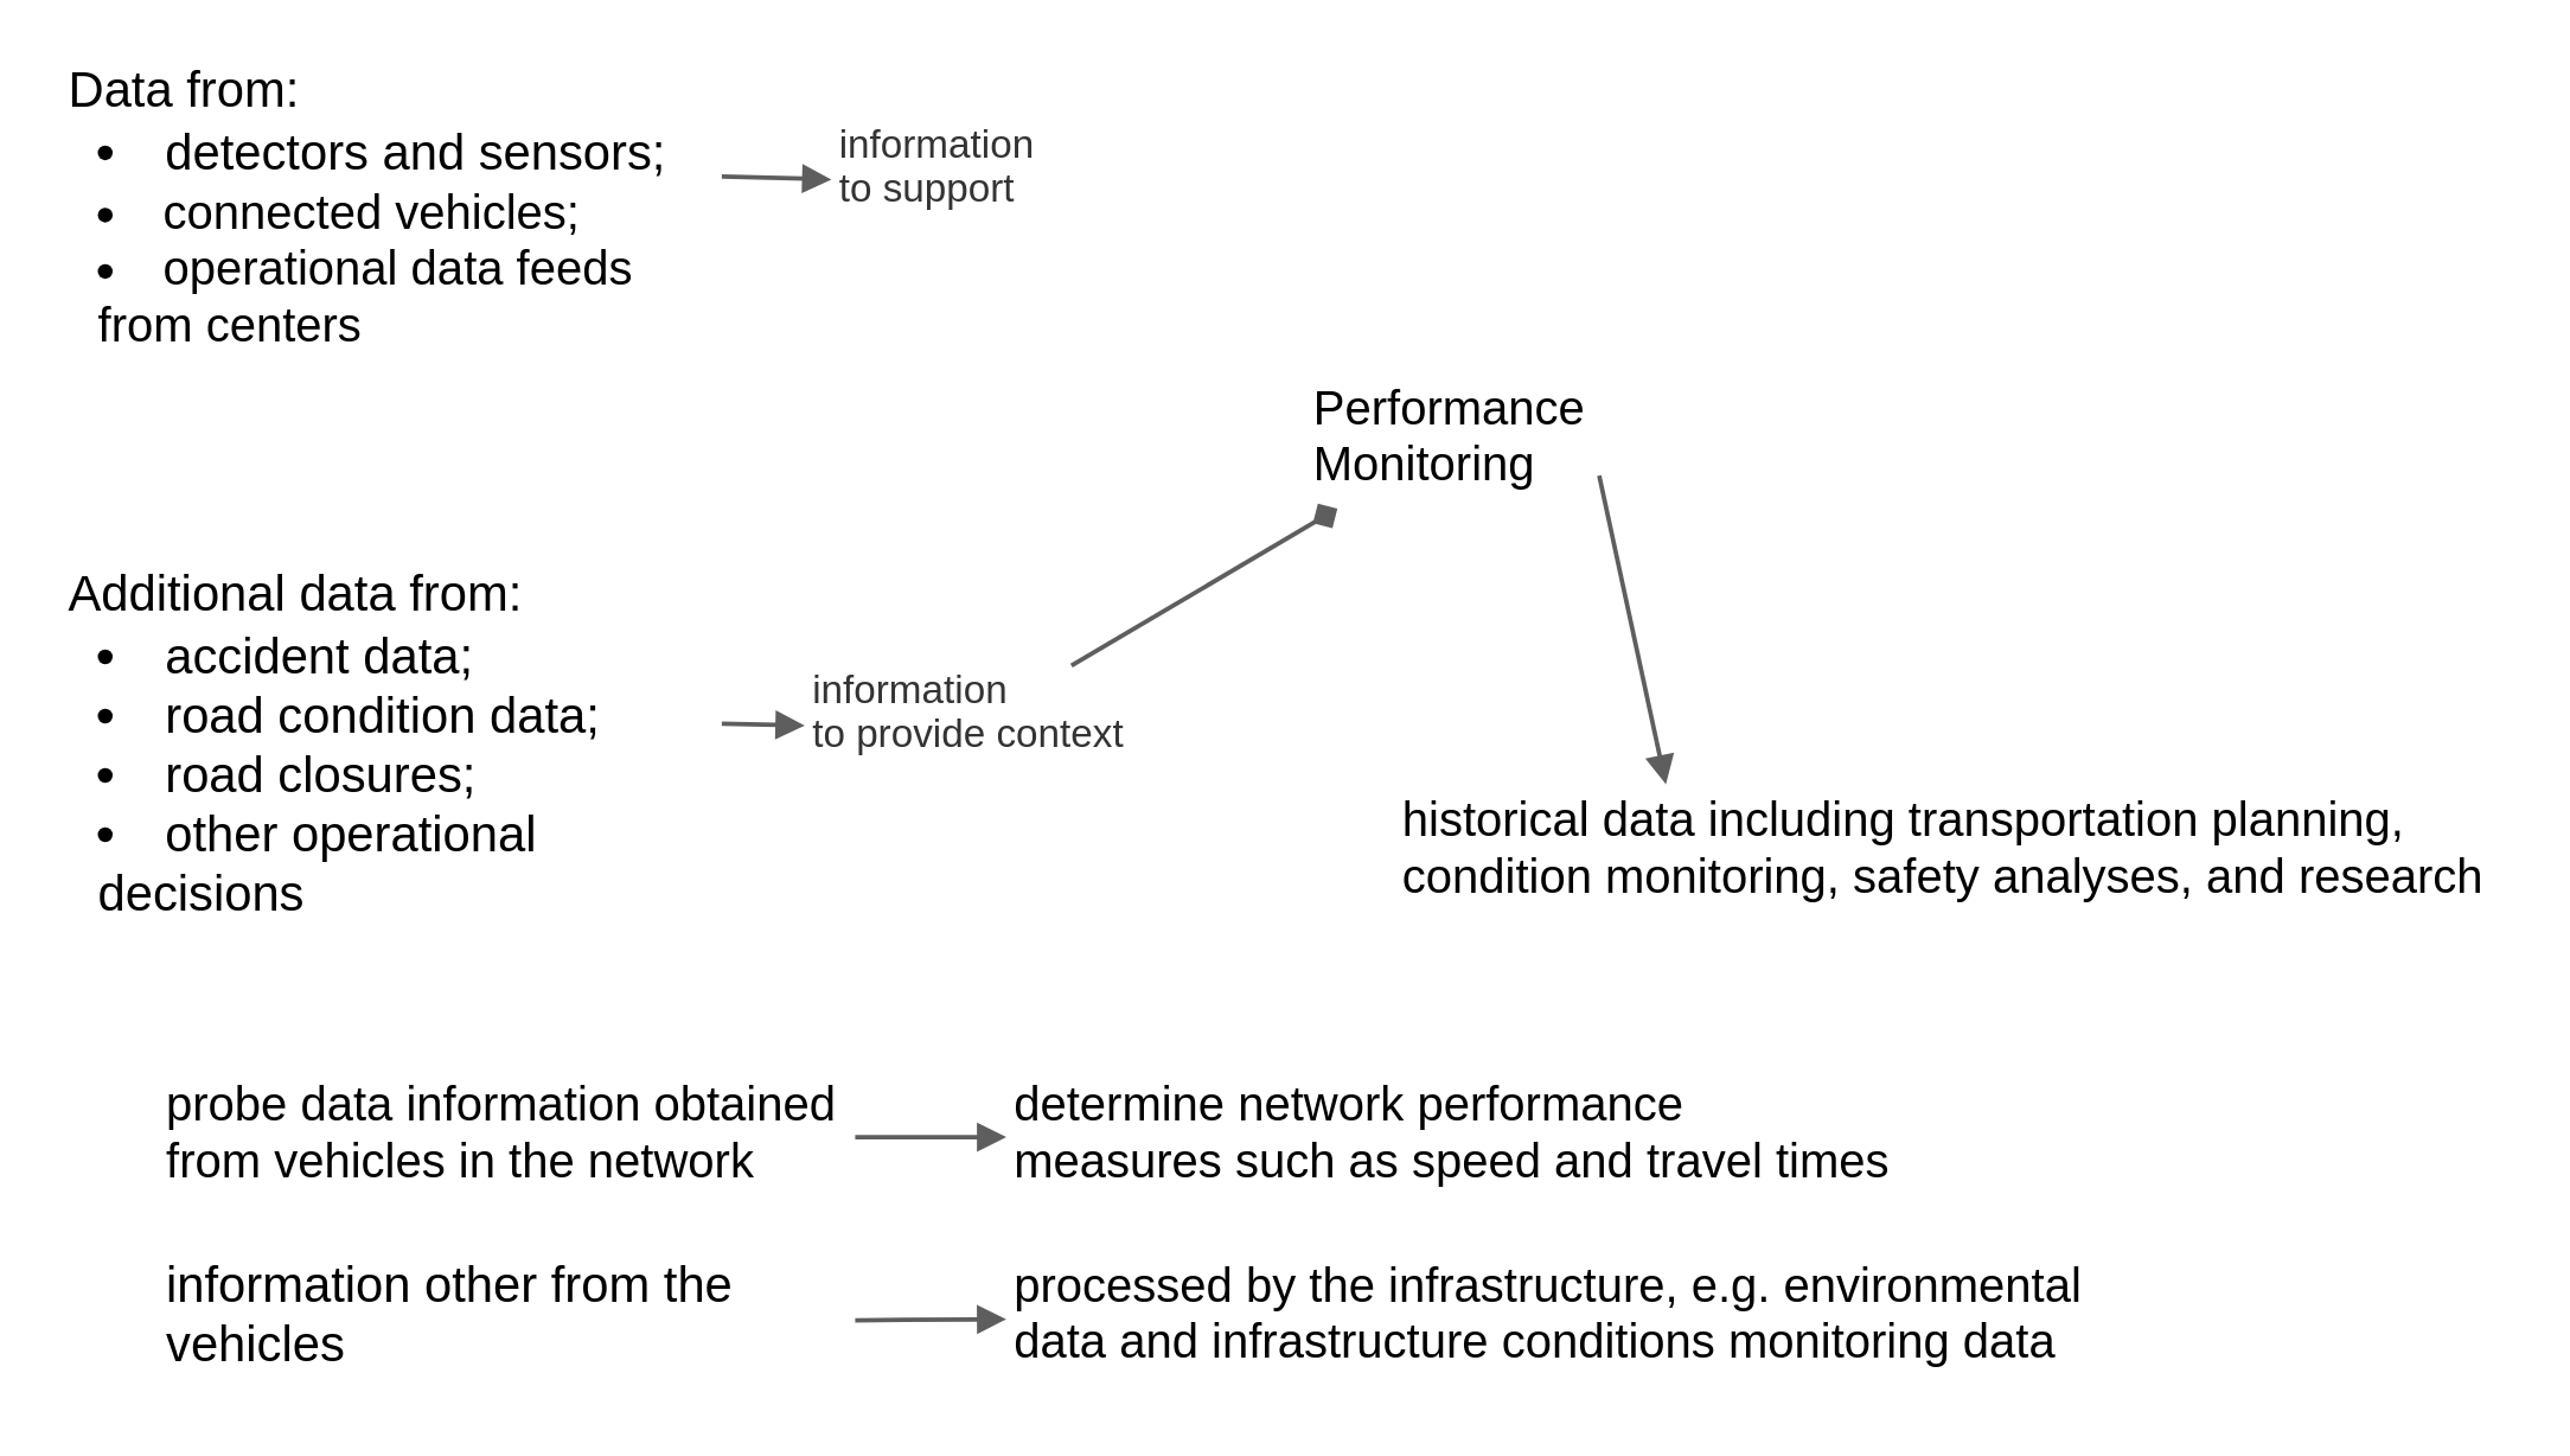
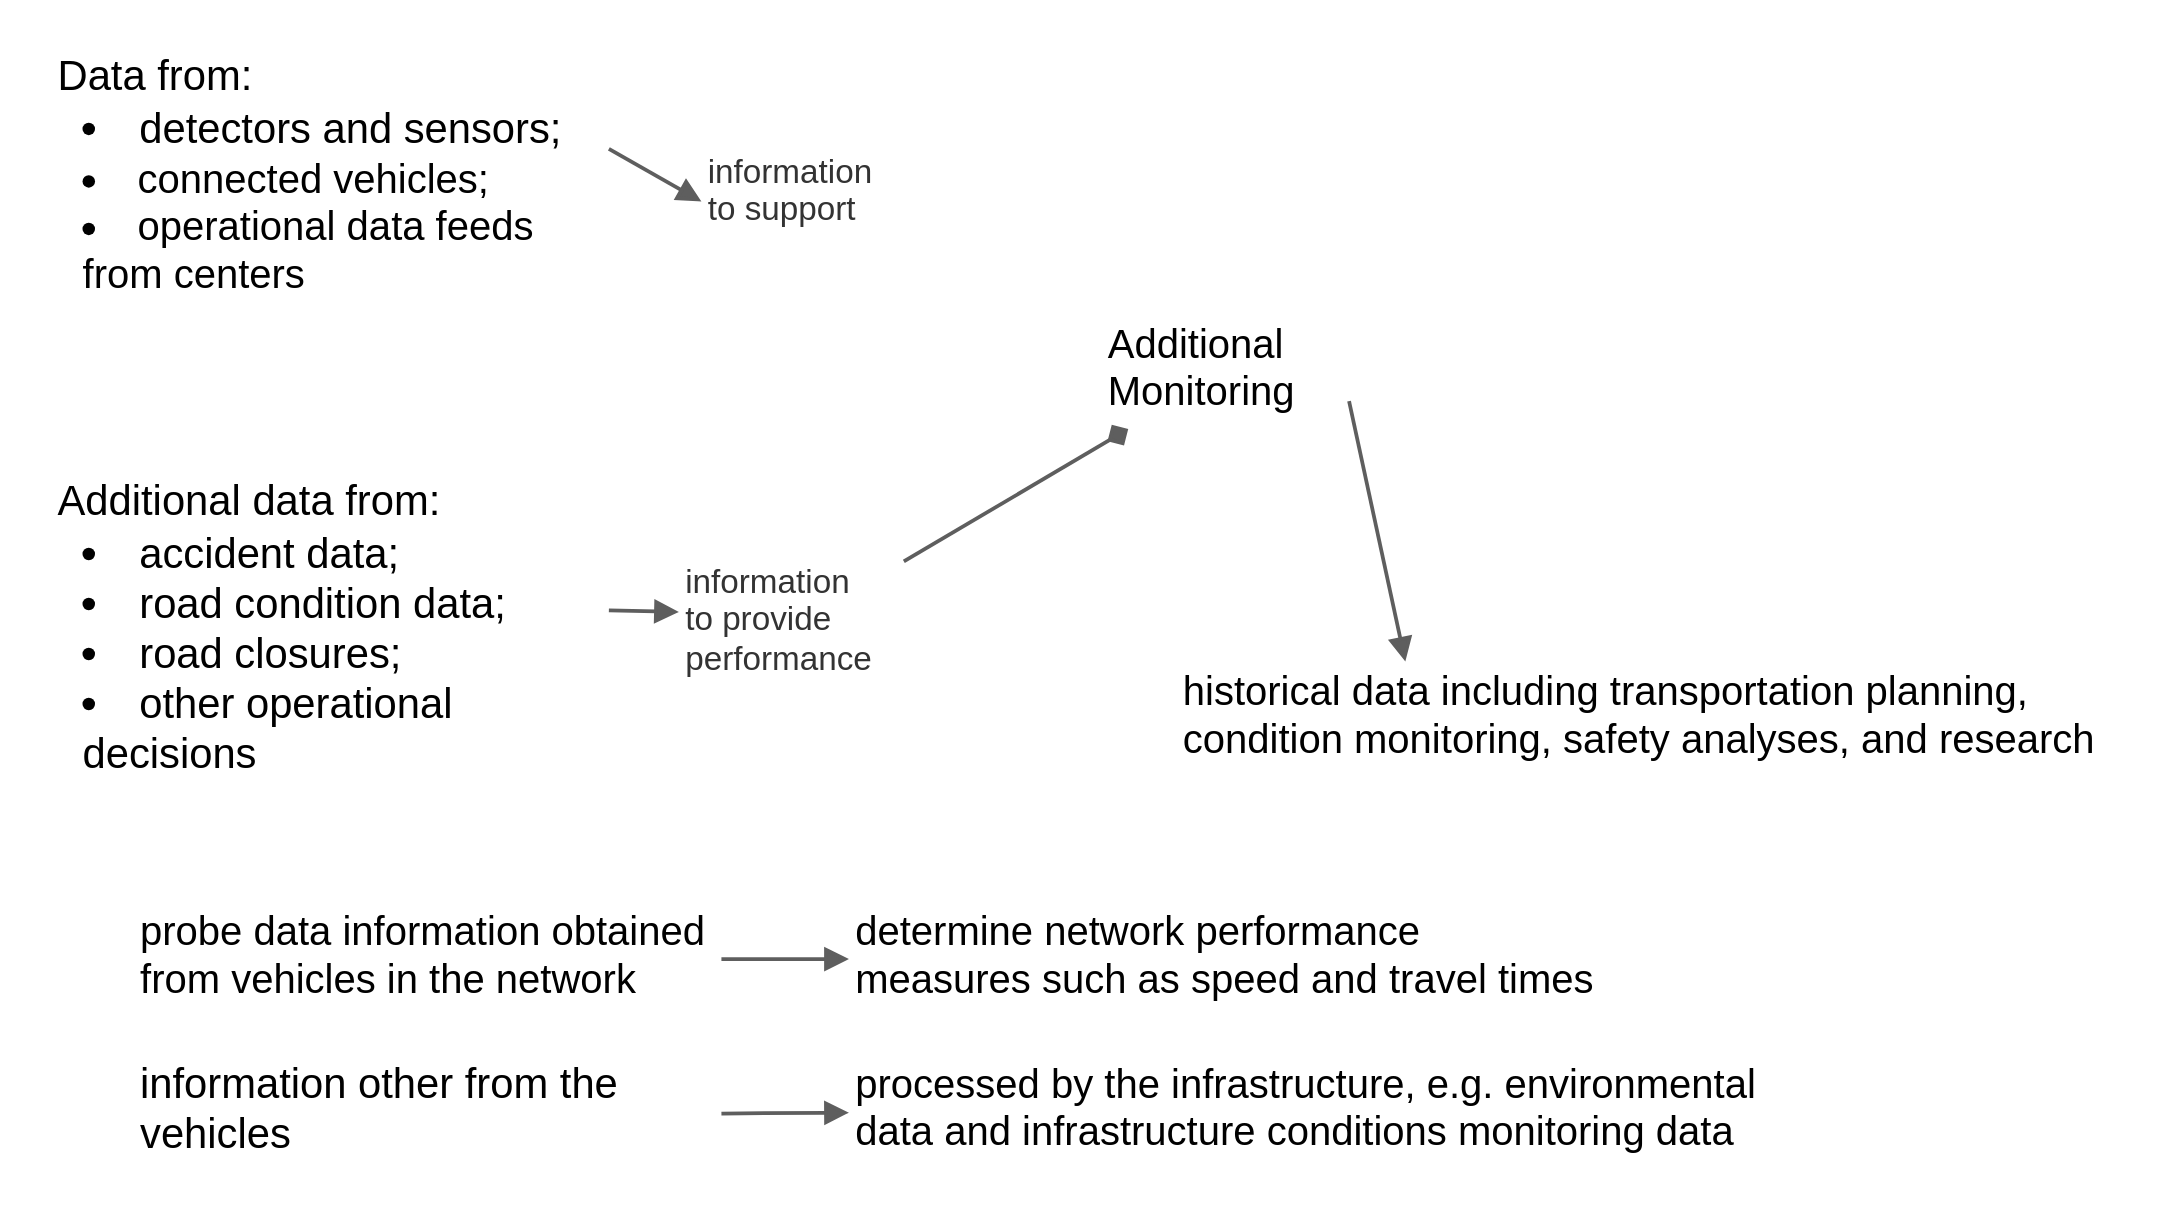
- <mxCell id="10" value="&lt;div style=&quot;display: flex; justify-content: flex-start; text-align: left; align-items: baseline; font-size: 0; line-height: 1.25;margin-top: -2px;&quot;&gt;&lt;span&gt;&lt;span style=&quot;font-size:13.3px;color:#333333;&quot;&gt;information&#10;&lt;/span&gt;&lt;/span&gt;&lt;/div&gt;&lt;div style=&quot;display: flex; justify-content: flex-start; text-align: left; align-items: baseline; font-size: 0; line-height: 1.25;margin-top: -2px;&quot;&gt;&lt;span&gt;&lt;span style=&quot;font-size:13.3px;color:#333333;&quot;&gt;to support&lt;/span&gt;&lt;/span&gt;&lt;/div&gt;" style="html=1;overflow=block;blockSpacing=1;whiteSpace=wrap;fontSize=13;align=left;spacing=3.8;verticalAlign=top;strokeColor=none;fillOpacity=0;fillColor=#ffffff;strokeWidth=0;lucidId=r2gUvU_KWVw2;" vertex="1" parent="1"><mxGeometry x="280" y="40" width="73" height="40" as="geometry" /></mxCell>
+ <mxCell id="10" value="&lt;div style=&quot;display: flex; justify-content: flex-start; text-align: left; align-items: baseline; font-size: 0; line-height: 1.25;margin-top: -2px;&quot;&gt;&lt;span&gt;&lt;span style=&quot;font-size:13.3px;color:#333333;&quot;&gt;information&#10;&lt;/span&gt;&lt;/span&gt;&lt;/div&gt;&lt;div style=&quot;display: flex; justify-content: flex-start; text-align: left; align-items: baseline; font-size: 0; line-height: 1.25;margin-top: -2px;&quot;&gt;&lt;span&gt;&lt;span style=&quot;font-size:13.3px;color:#333333;&quot;&gt;to support&lt;/span&gt;&lt;/span&gt;&lt;/div&gt;" style="html=1;overflow=block;blockSpacing=1;whiteSpace=wrap;fontSize=13;align=left;spacing=3.8;verticalAlign=top;strokeColor=none;fillOpacity=0;fillColor=#ffffff;strokeWidth=0;lucidId=r2gUvU_KWVw2;" vertex="1" parent="1"><mxGeometry x="280" y="60" width="73" height="40" as="geometry" /></mxCell>
- <mxCell id="3" value="Performance&#10;Monitoring" style="html=1;overflow=block;blockSpacing=1;whiteSpace=wrap;fontSize=16;fontColor=default;align=left;spacing=3.8;verticalAlign=top;strokeColor=none;fillOpacity=100;fillColor=none;strokeWidth=0;lucidId=rTgUIsVSYfn.;" vertex="1" parent="1"><mxGeometry x="440" y="125" width="99" height="46" as="geometry" /></mxCell>
+ <mxCell id="3" value="Additional&#10;Monitoring" style="html=1;overflow=block;blockSpacing=1;whiteSpace=wrap;fontSize=16;fontColor=default;align=left;spacing=3.8;verticalAlign=top;strokeColor=none;fillOpacity=100;fillColor=none;strokeWidth=0;lucidId=rTgUIsVSYfn.;" vertex="1" parent="1"><mxGeometry x="440" y="125" width="99" height="46" as="geometry" /></mxCell>
- <mxCell id="11" value="&lt;div style=&quot;display: flex; justify-content: flex-start; text-align: left; align-items: baseline; font-size: 0; line-height: 1.25;margin-top: -2px;&quot;&gt;&lt;span&gt;&lt;span style=&quot;font-size:13.3px;color:#333333;&quot;&gt;information&#10;&lt;/span&gt;&lt;/span&gt;&lt;/div&gt;&lt;div style=&quot;display: flex; justify-content: flex-start; text-align: left; align-items: baseline; font-size: 0; line-height: 1.25;margin-top: -2px;&quot;&gt;&lt;span&gt;&lt;span style=&quot;font-size:13.3px;color:#333333;&quot;&gt;to provide context&lt;/span&gt;&lt;/span&gt;&lt;/div&gt;" style="html=1;overflow=block;blockSpacing=1;whiteSpace=wrap;fontSize=13;align=left;spacing=3.8;verticalAlign=top;strokeColor=none;fillOpacity=0;fillColor=#ffffff;strokeWidth=0;lucidId=12gUu.kQD7m7;" vertex="1" parent="1"><mxGeometry x="271" y="224" width="113" height="40" as="geometry" /></mxCell>
+ <mxCell id="11" value="&lt;div style=&quot;display: flex; justify-content: flex-start; text-align: left; align-items: baseline; font-size: 0; line-height: 1.25;margin-top: -2px;&quot;&gt;&lt;span&gt;&lt;span style=&quot;font-size:13.3px;color:#333333;&quot;&gt;information&#10;&lt;/span&gt;&lt;/span&gt;&lt;/div&gt;&lt;div style=&quot;display: flex; justify-content: flex-start; text-align: left; align-items: baseline; font-size: 0; line-height: 1.25;margin-top: -2px;&quot;&gt;&lt;span&gt;&lt;span style=&quot;font-size:13.3px;color:#333333;&quot;&gt;to provide performance&lt;/span&gt;&lt;/span&gt;&lt;/div&gt;" style="html=1;overflow=block;blockSpacing=1;whiteSpace=wrap;fontSize=13;align=left;spacing=3.8;verticalAlign=top;strokeColor=none;fillOpacity=0;fillColor=#ffffff;strokeWidth=0;lucidId=12gUu.kQD7m7;" vertex="1" parent="1"><mxGeometry x="271" y="224" width="113" height="40" as="geometry" /></mxCell>
